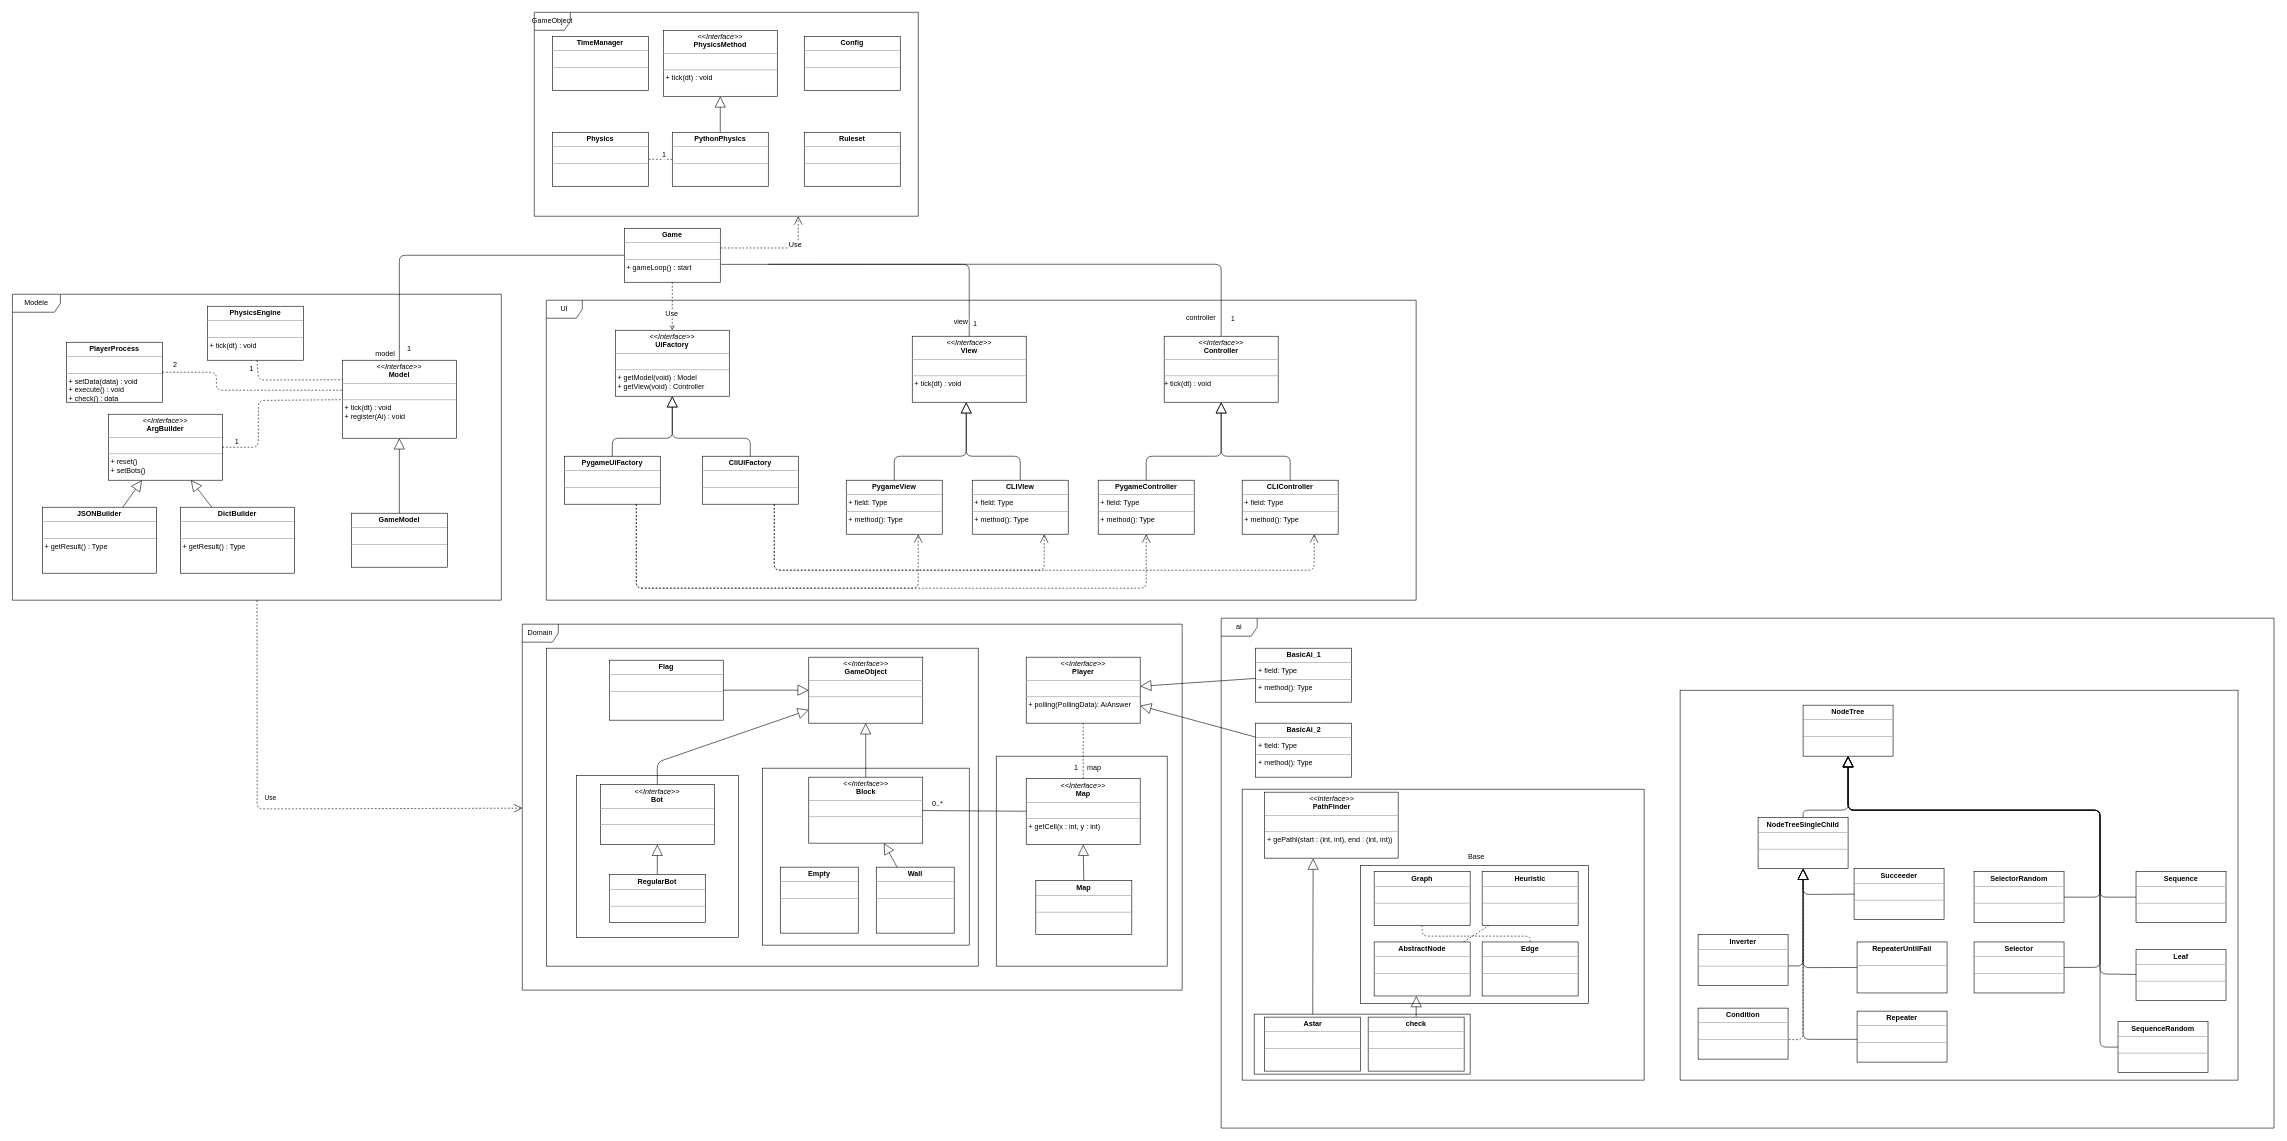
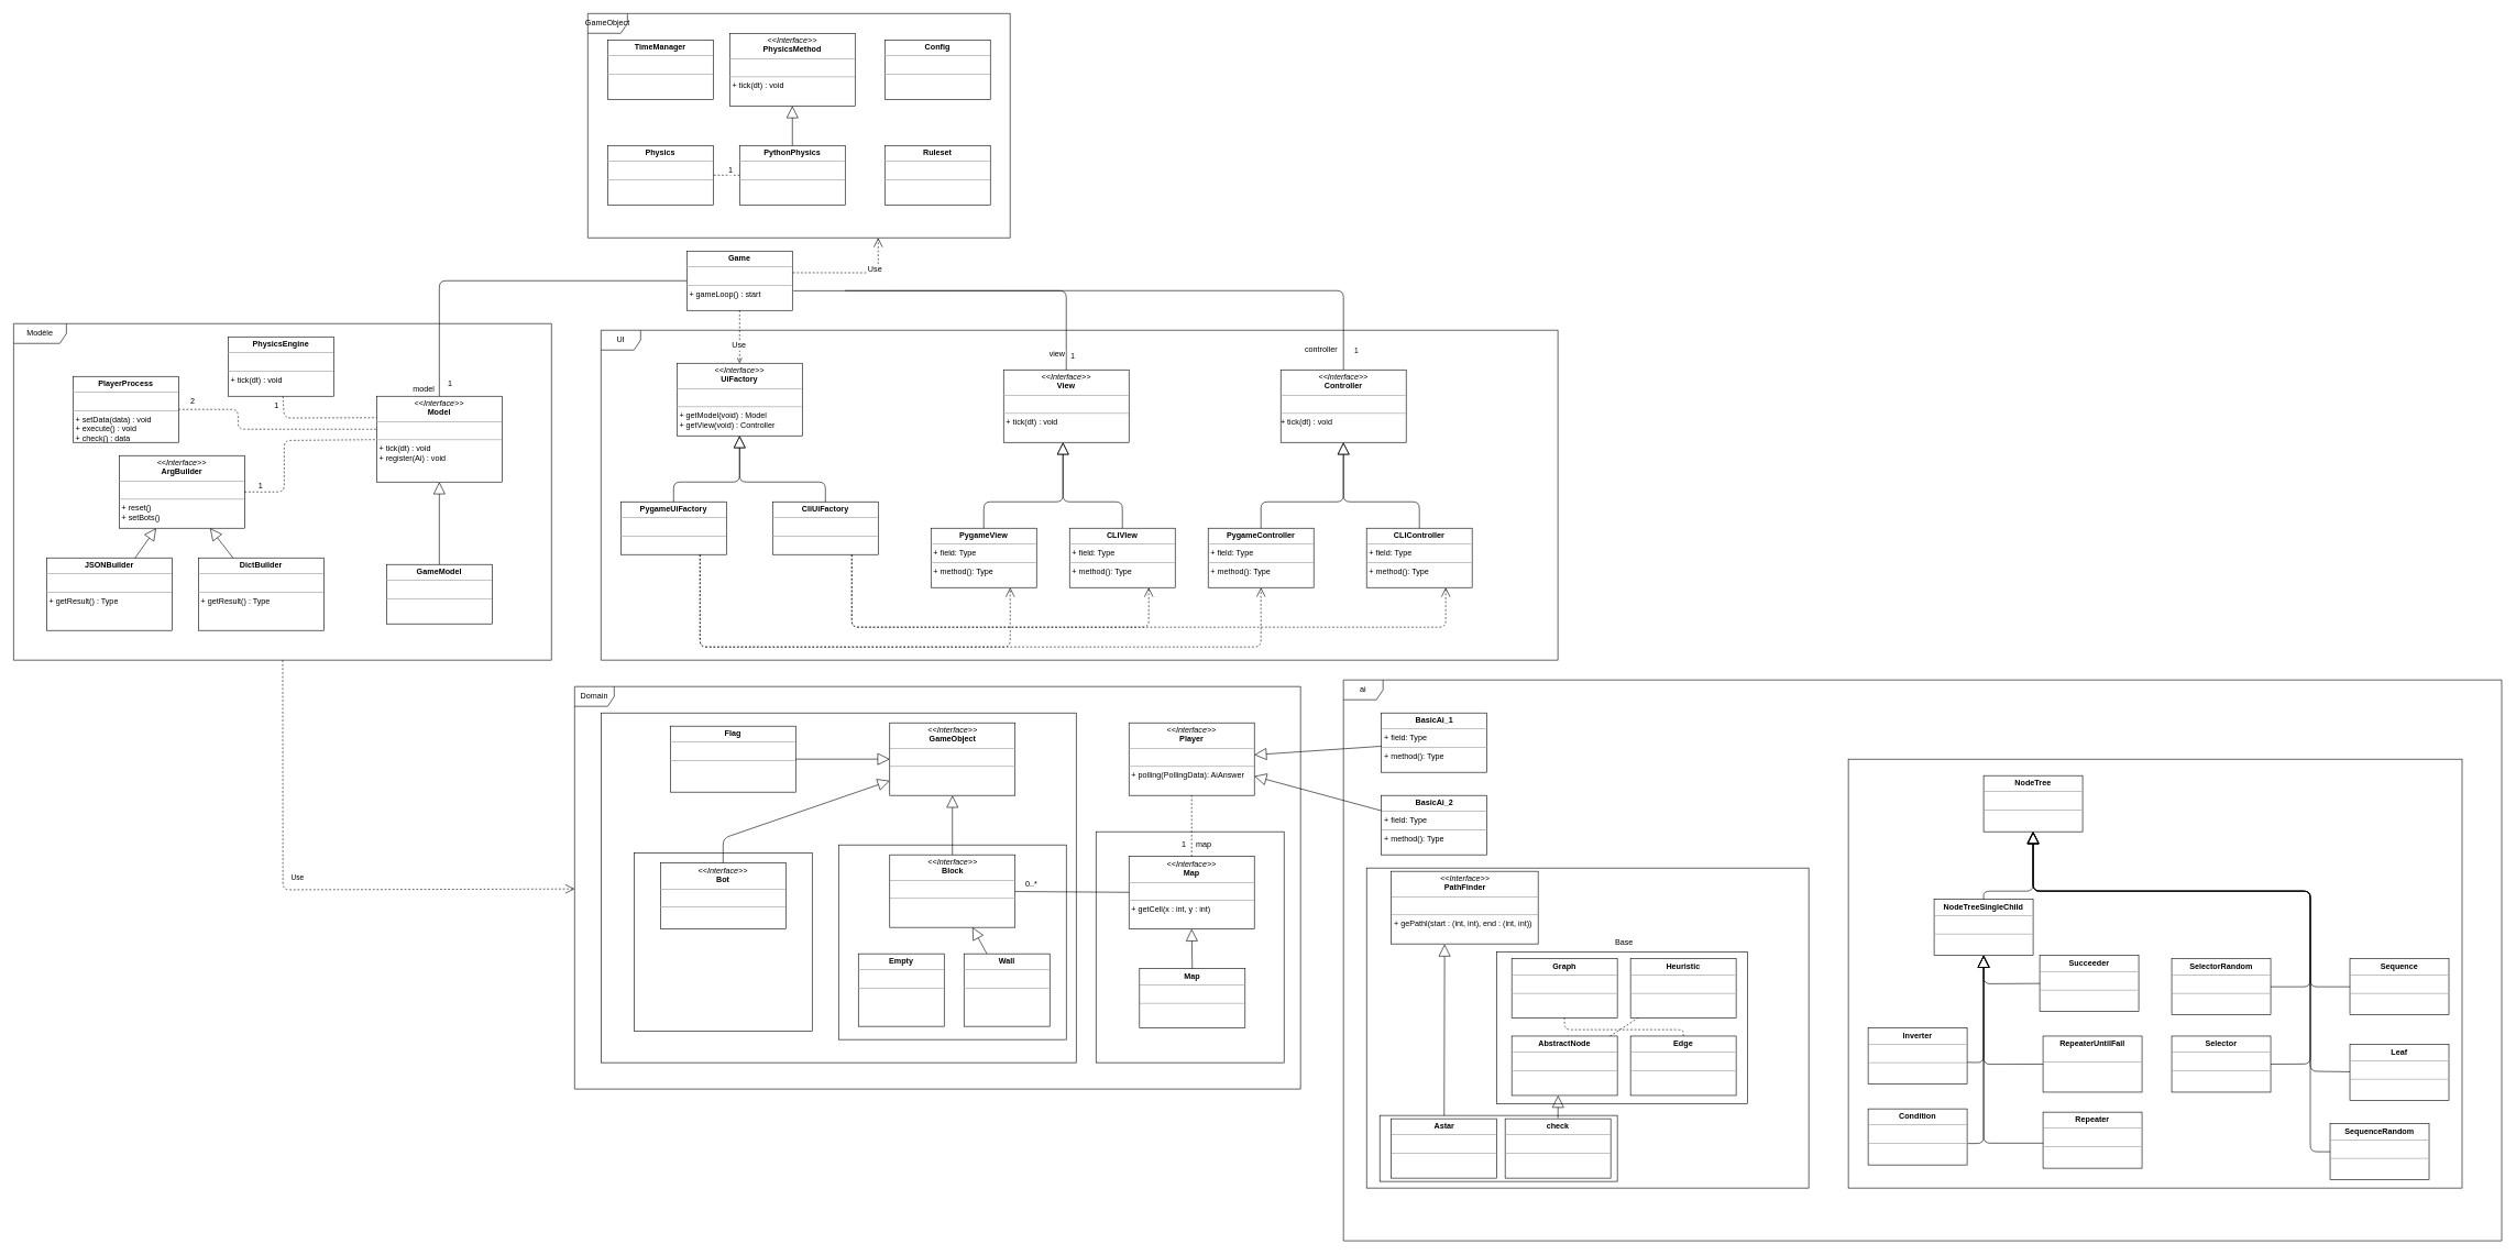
- <mxCell id="28" value="" style="endArrow=block;endSize=16;endFill=0;html=1;entryX=0.5;entryY=1;entryDx=0;entryDy=0;exitX=0.5;exitY=0;exitDx=0;exitDy=0;" parent="1" source="26" target="13" edge="1"><mxGeometry x="-0.101" y="40" width="160" relative="1" as="geometry"><mxPoint x="1150" y="885" as="sourcePoint" /><mxPoint x="1195" y="715" as="targetPoint" /><Array as="points" /><mxPoint y="1" as="offset" /></mxGeometry></mxCell>
- <mxCell id="26" value="&lt;p style=&quot;margin: 0px ; margin-top: 4px ; text-align: center&quot;&gt;&lt;b&gt;RegularBot&lt;/b&gt;&lt;br&gt;&lt;/p&gt;&lt;hr size=&quot;1&quot;&gt;&lt;br&gt;&lt;hr size=&quot;1&quot;&gt;&lt;p style=&quot;margin: 0px ; margin-left: 4px&quot;&gt;&lt;br&gt;&lt;/p&gt;" style="verticalAlign=top;align=left;overflow=fill;fontSize=12;fontFamily=Helvetica;html=1;" parent="1" vertex="1"><mxGeometry x="1015" y="1457.5" width="160" height="80" as="geometry" /></mxCell>
- <mxCell id="110" value="" style="endArrow=block;endSize=16;endFill=0;html=1;exitX=1.007;exitY=0.618;exitDx=0;exitDy=0;entryX=0.5;entryY=1;entryDx=0;entryDy=0;exitPerimeter=0;dashed=1;" parent="1" source="101" target="98" edge="1"><mxGeometry x="-0.101" y="40" width="160" relative="1" as="geometry"><mxPoint x="3060" y="1627.5" as="sourcePoint" /><mxPoint x="3060" y="1557.5" as="targetPoint" /><mxPoint y="1" as="offset" /><Array as="points"><mxPoint x="3005" y="1732.5" /></Array></mxGeometry></mxCell>
+ <mxCell id="110" value="" style="endArrow=block;endSize=16;endFill=0;html=1;exitX=1.007;exitY=0.618;exitDx=0;exitDy=0;entryX=0.5;entryY=1;entryDx=0;entryDy=0;exitPerimeter=0;" parent="1" source="101" target="98" edge="1"><mxGeometry x="-0.101" y="40" width="160" relative="1" as="geometry"><mxPoint x="3060" y="1627.5" as="sourcePoint" /><mxPoint x="3060" y="1557.5" as="targetPoint" /><mxPoint y="1" as="offset" /><Array as="points"><mxPoint x="3005" y="1732.5" /></Array></mxGeometry></mxCell>
